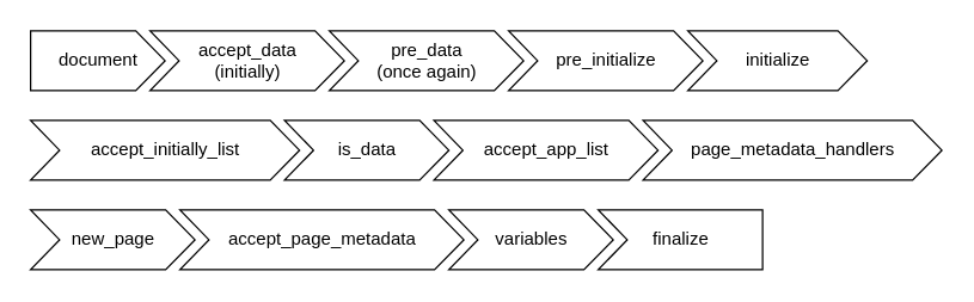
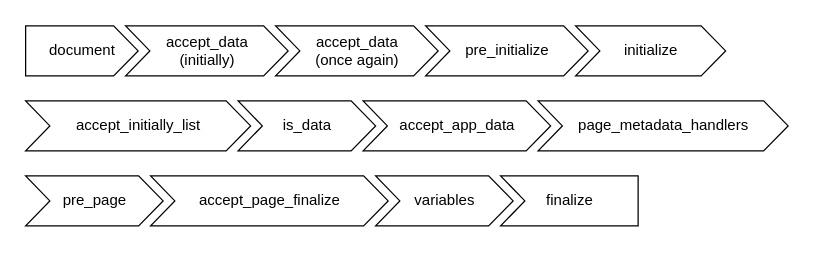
- <mxCell id="4" value="&lt;span style=&quot;&quot;&gt;pre_data&lt;/span&gt;&lt;br style=&quot;border-color: var(--border-color);&quot;&gt;&lt;span style=&quot;&quot;&gt;(once again)&lt;/span&gt;" style="html=1;shadow=0;dashed=0;align=center;verticalAlign=middle;shape=mxgraph.arrows2.arrow;dy=0;dx=19.6;notch=19.38;" vertex="1" parent="1"><mxGeometry x="220" y="20" width="130" height="40" as="geometry" /></mxCell>
+ <mxCell id="4" value="&lt;span style=&quot;&quot;&gt;accept_data&lt;/span&gt;&lt;br style=&quot;border-color: var(--border-color);&quot;&gt;&lt;span style=&quot;&quot;&gt;(once again)&lt;/span&gt;" style="html=1;shadow=0;dashed=0;align=center;verticalAlign=middle;shape=mxgraph.arrows2.arrow;dy=0;dx=19.6;notch=19.38;" vertex="1" parent="1"><mxGeometry x="220" y="20" width="130" height="40" as="geometry" /></mxCell>
- <mxCell id="14" value="accept_app_list" style="html=1;shadow=0;dashed=0;align=center;verticalAlign=middle;shape=mxgraph.arrows2.arrow;dy=0;dx=19.6;notch=19.38;" vertex="1" parent="1"><mxGeometry x="290" y="80" width="150" height="40" as="geometry" /></mxCell>
+ <mxCell id="14" value="accept_app_data" style="html=1;shadow=0;dashed=0;align=center;verticalAlign=middle;shape=mxgraph.arrows2.arrow;dy=0;dx=19.6;notch=19.38;" vertex="1" parent="1"><mxGeometry x="290" y="80" width="150" height="40" as="geometry" /></mxCell>
- <mxCell id="10" value="&lt;span style=&quot;&quot;&gt;new_page&lt;/span&gt;" style="html=1;shadow=0;dashed=0;align=center;verticalAlign=middle;shape=mxgraph.arrows2.arrow;dy=0;dx=19.6;notch=19.38;" vertex="1" parent="1"><mxGeometry x="20" y="140" width="110" height="40" as="geometry" /></mxCell>
+ <mxCell id="10" value="&lt;span style=&quot;&quot;&gt;pre_page&lt;/span&gt;" style="html=1;shadow=0;dashed=0;align=center;verticalAlign=middle;shape=mxgraph.arrows2.arrow;dy=0;dx=19.6;notch=19.38;" vertex="1" parent="1"><mxGeometry x="20" y="140" width="110" height="40" as="geometry" /></mxCell>
- <mxCell id="13" value="accept_page_metadata" style="html=1;shadow=0;dashed=0;align=center;verticalAlign=middle;shape=mxgraph.arrows2.arrow;dy=0;dx=19.6;notch=19.38;" vertex="1" parent="1"><mxGeometry x="120" y="140" width="190" height="40" as="geometry" /></mxCell>
+ <mxCell id="13" value="accept_page_finalize" style="html=1;shadow=0;dashed=0;align=center;verticalAlign=middle;shape=mxgraph.arrows2.arrow;dy=0;dx=19.6;notch=19.38;" vertex="1" parent="1"><mxGeometry x="120" y="140" width="190" height="40" as="geometry" /></mxCell>
